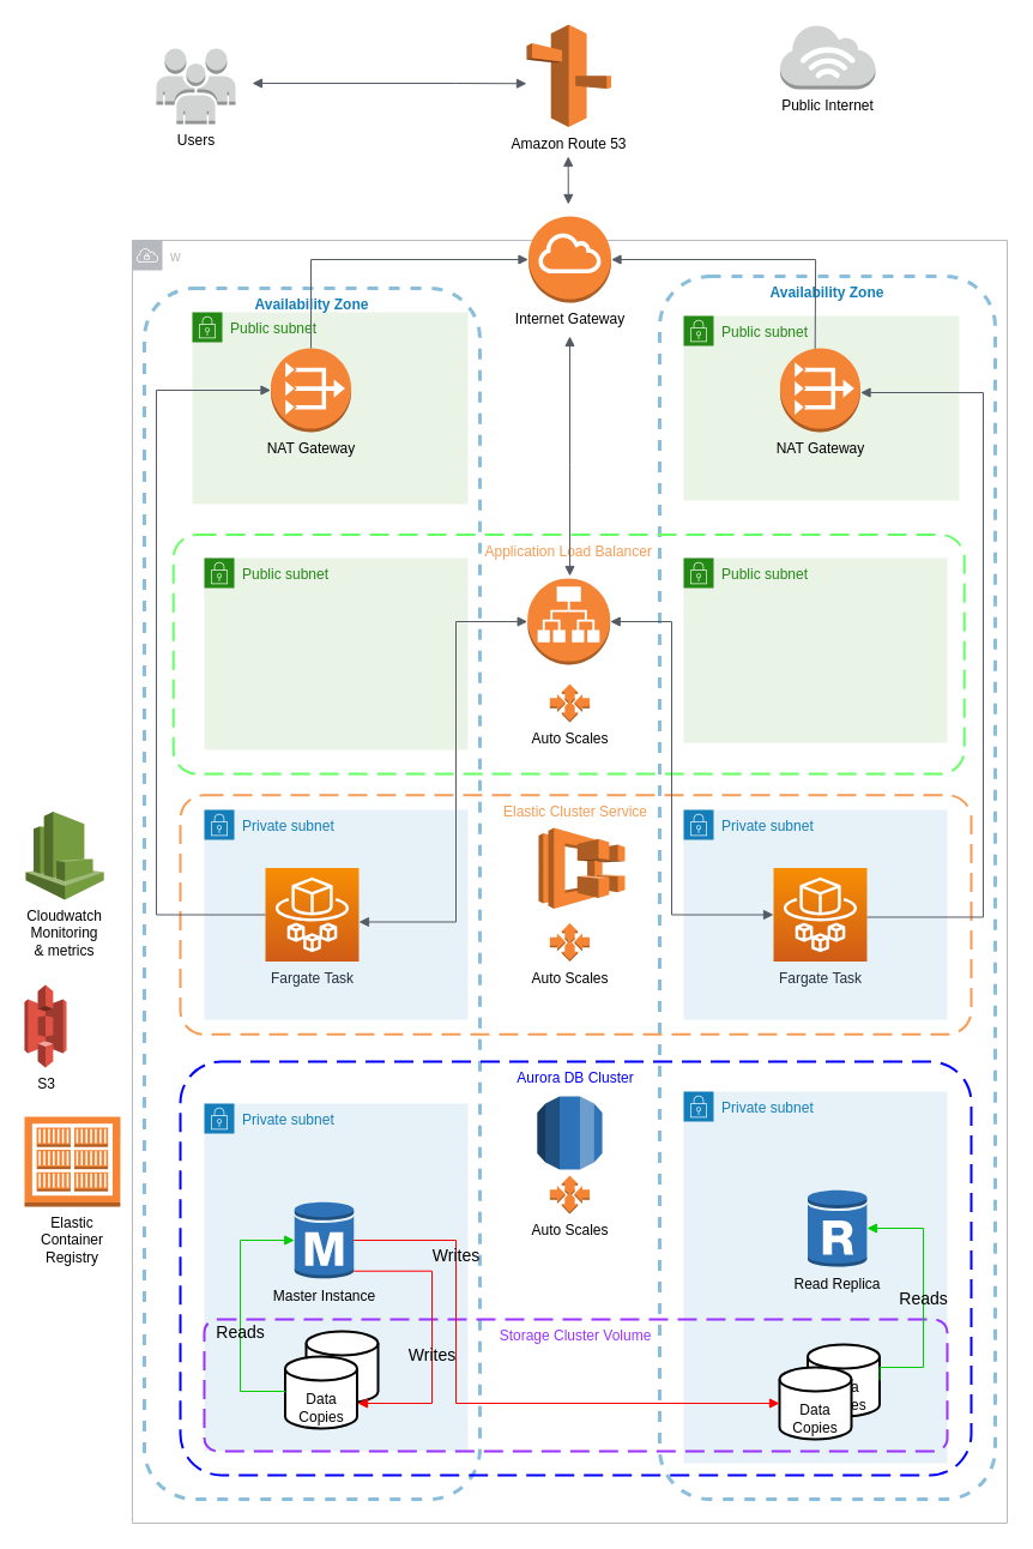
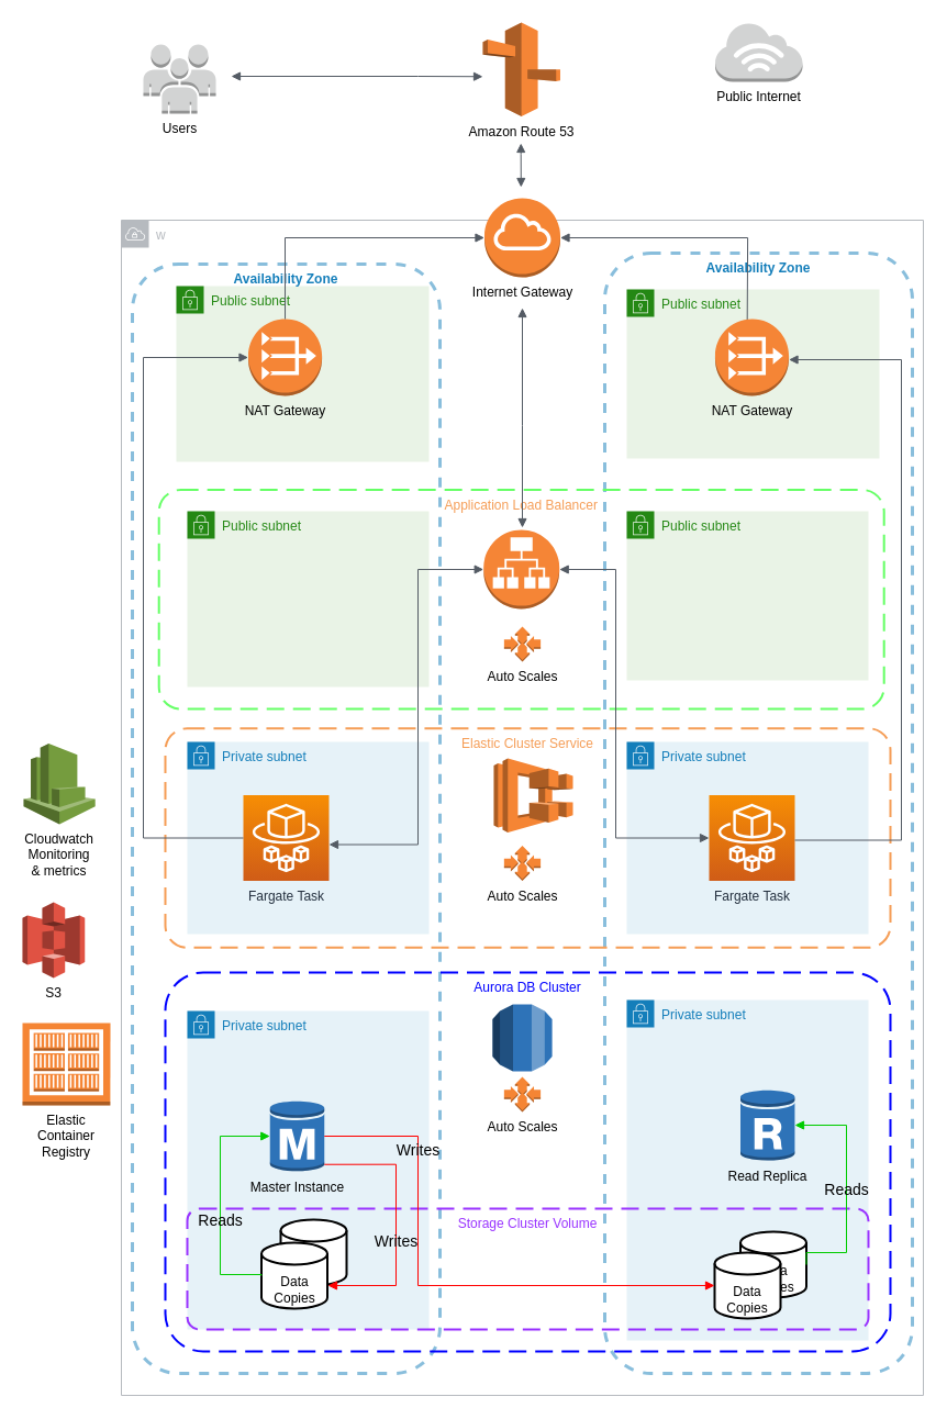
- <mxCell id="51" value="S3" style="outlineConnect=0;dashed=0;verticalLabelPosition=bottom;verticalAlign=top;align=center;html=1;shape=mxgraph.aws3.s3;fillColor=#E05243;gradientColor=none;rounded=1;labelBackgroundColor=none;fontSize=12;fontColor=#000000;strokeColor=#000000;strokeWidth=3;" parent="1" vertex="1"><mxGeometry x="20" y="821" width="35" height="69" as="geometry" /></mxCell>
+ <mxCell id="51" value="S3" style="outlineConnect=0;dashed=0;verticalLabelPosition=bottom;verticalAlign=top;align=center;html=1;shape=mxgraph.aws3.s3;fillColor=#E05243;gradientColor=none;rounded=1;labelBackgroundColor=none;fontSize=12;fontColor=#000000;strokeColor=#000000;strokeWidth=3;" parent="1" vertex="1"><mxGeometry x="20" y="821" width="56.76" height="69" as="geometry" /></mxCell>
